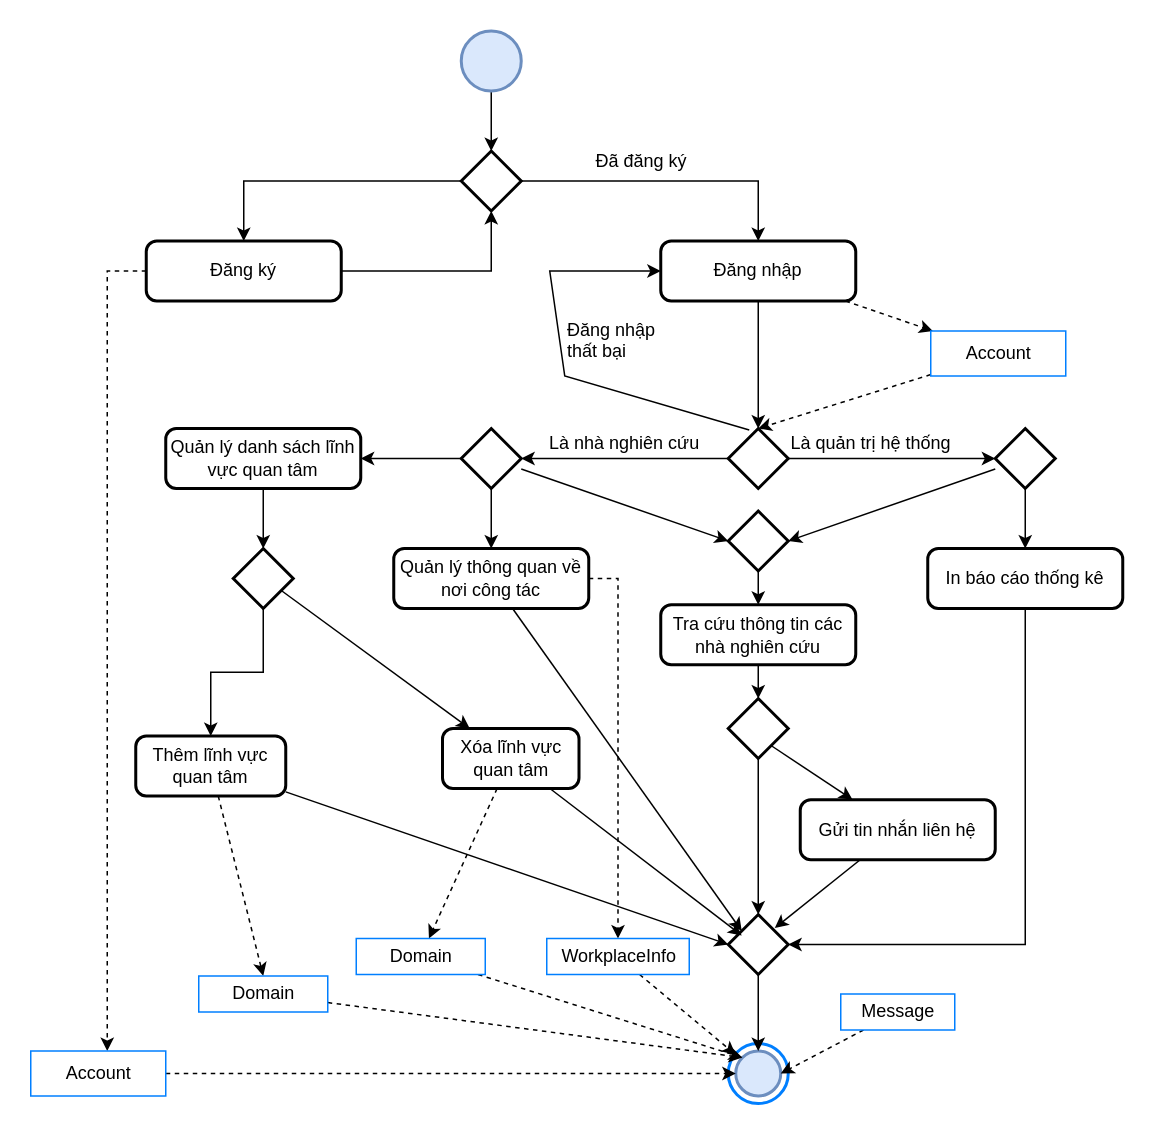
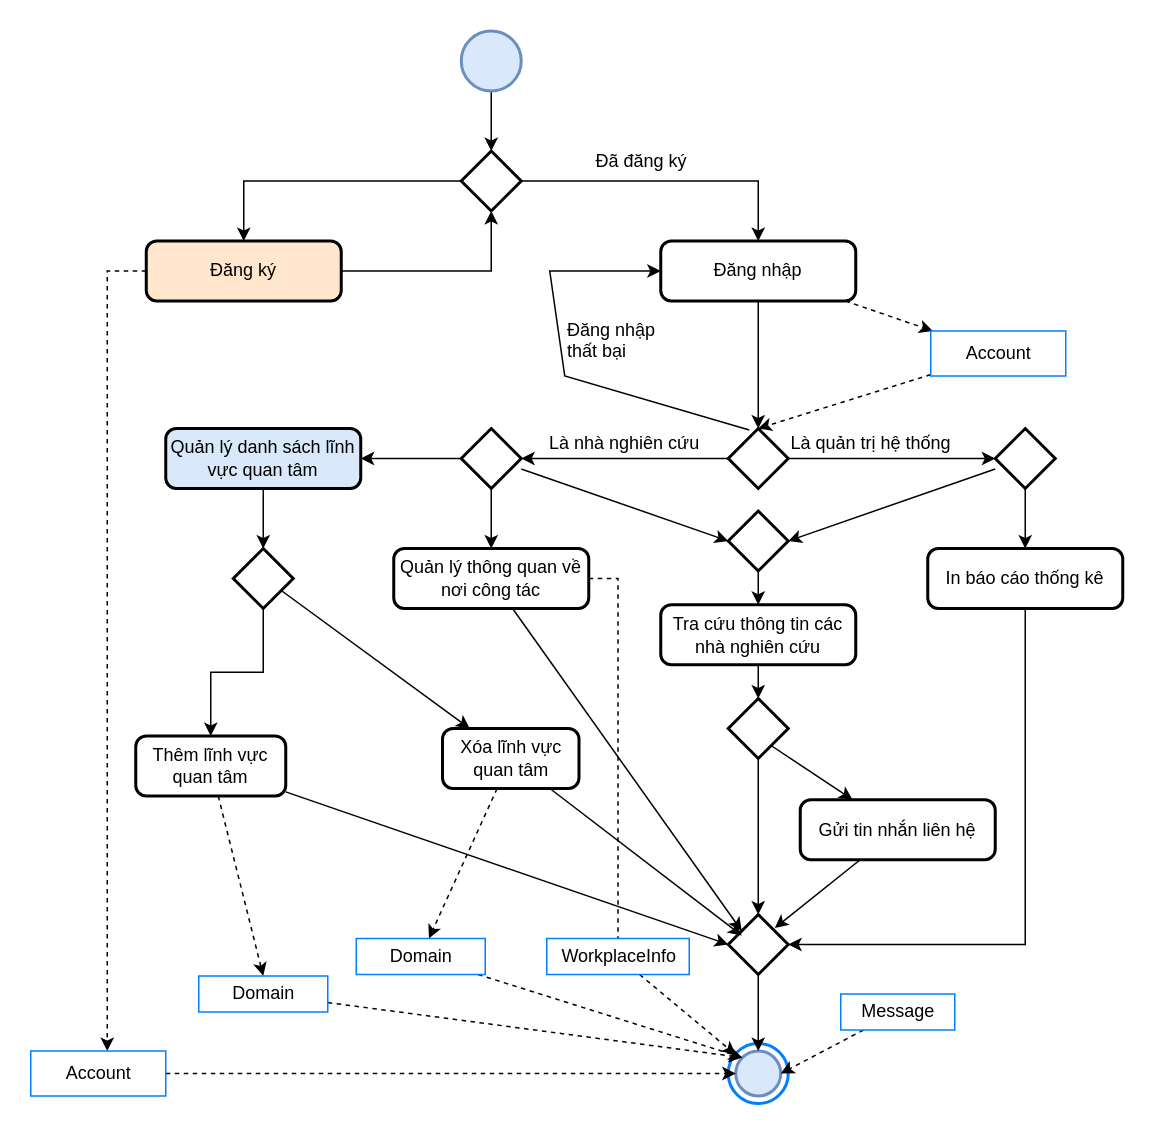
- <mxCell id="12" value="Đăng ký" style="rounded=1;whiteSpace=wrap;html=1;absoluteArcSize=1;arcSize=14;strokeWidth=2;" parent="1" vertex="1"><mxGeometry x="97" y="160" width="130" height="40" as="geometry" /></mxCell>
+ <mxCell id="12" value="Đăng ký" style="rounded=1;whiteSpace=wrap;html=1;absoluteArcSize=1;arcSize=14;strokeWidth=2;fillColor=#ffe6cc;" parent="1" vertex="1"><mxGeometry x="97" y="160" width="130" height="40" as="geometry" /></mxCell>
- <mxCell id="44" value="Quản lý danh sách lĩnh vực quan tâm" style="rounded=1;whiteSpace=wrap;html=1;absoluteArcSize=1;arcSize=14;strokeWidth=2;" parent="1" vertex="1"><mxGeometry x="110" y="285" width="130" height="40" as="geometry" /></mxCell>
+ <mxCell id="44" value="Quản lý danh sách lĩnh vực quan tâm" style="rounded=1;whiteSpace=wrap;html=1;absoluteArcSize=1;arcSize=14;strokeWidth=2;fillColor=#dae8fc;" parent="1" vertex="1"><mxGeometry x="110" y="285" width="130" height="40" as="geometry" /></mxCell>
- <mxCell id="41" style="rounded=0;orthogonalLoop=1;jettySize=auto;html=1;entryX=0.5;entryY=0;entryDx=0;entryDy=0;dashed=1;edgeStyle=orthogonalEdgeStyle;" parent="1" source="42" target="64" edge="1"><mxGeometry relative="1" as="geometry"><Array as="points"><mxPoint x="412" y="385" /></Array></mxGeometry></mxCell>
+ <mxCell id="41" style="rounded=0;orthogonalLoop=1;jettySize=auto;html=1;entryX=0.5;entryY=0;entryDx=0;entryDy=0;dashed=1;edgeStyle=orthogonalEdgeStyle;endArrow=none;" parent="1" source="42" target="64" edge="1"><mxGeometry relative="1" as="geometry"><Array as="points"><mxPoint x="412" y="385" /></Array></mxGeometry></mxCell>
